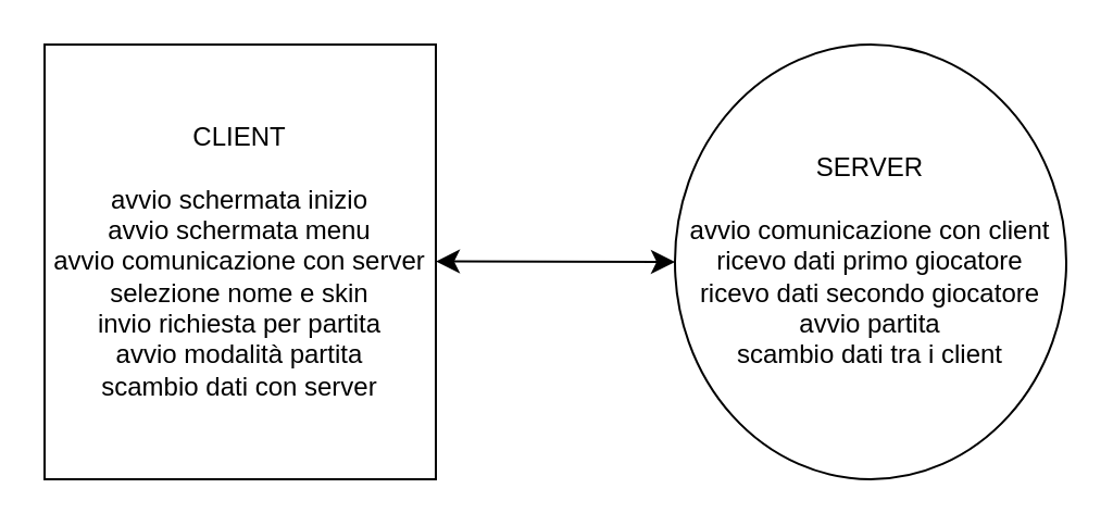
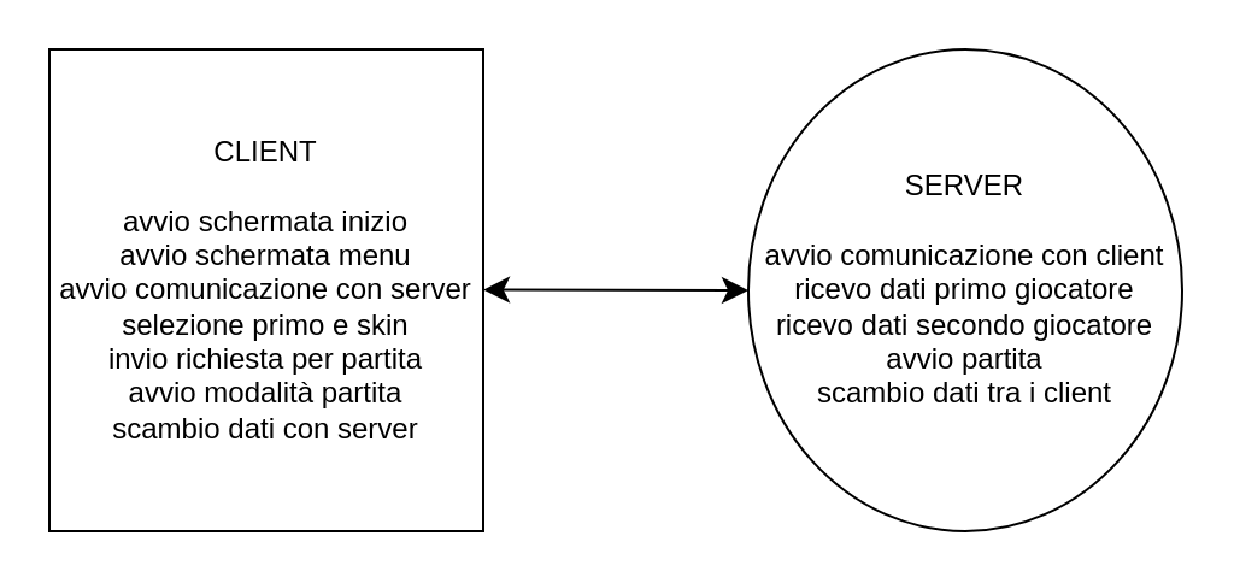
- <mxCell id="2" value="CLIENT&lt;br&gt;&lt;br&gt;avvio schermata inizio&lt;br&gt;avvio schermata menu&lt;br&gt;avvio comunicazione con server&lt;br&gt;selezione nome e skin&lt;br&gt;invio richiesta per partita&lt;br&gt;avvio modalità partita&lt;br&gt;scambio dati con server" style="rounded=0;whiteSpace=wrap;html=1;" vertex="1" parent="1"><mxGeometry x="20" y="20" width="180" height="200" as="geometry" /></mxCell>
+ <mxCell id="2" value="CLIENT&lt;br&gt;&lt;br&gt;avvio schermata inizio&lt;br&gt;avvio schermata menu&lt;br&gt;avvio comunicazione con server&lt;br&gt;selezione primo e skin&lt;br&gt;invio richiesta per partita&lt;br&gt;avvio modalità partita&lt;br&gt;scambio dati con server" style="rounded=0;whiteSpace=wrap;html=1;" vertex="1" parent="1"><mxGeometry x="20" y="20" width="180" height="200" as="geometry" /></mxCell>
